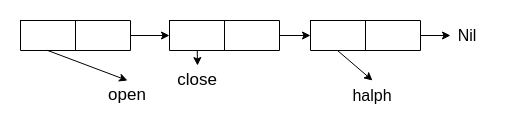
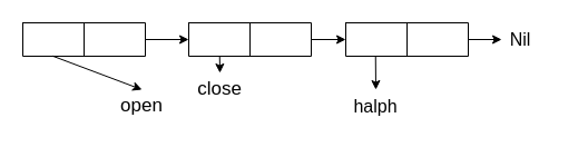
- <mxCell id="21" value="&lt;font style=&quot;font-size: 16px;&quot;&gt;halph&lt;/font&gt;" style="text;html=1;strokeColor=none;fillColor=none;align=center;verticalAlign=middle;whiteSpace=wrap;rounded=0;fontSize=16;" vertex="1" parent="1"><mxGeometry x="342" y="80" width="60" height="30" as="geometry" /></mxCell>
+ <mxCell id="21" value="&lt;font style=&quot;font-size: 16px;&quot;&gt;halph&lt;/font&gt;" style="text;html=1;strokeColor=none;fillColor=none;align=center;verticalAlign=middle;whiteSpace=wrap;rounded=0;fontSize=16;" vertex="1" parent="1"><mxGeometry x="307" y="80" width="60" height="30" as="geometry" /></mxCell>
